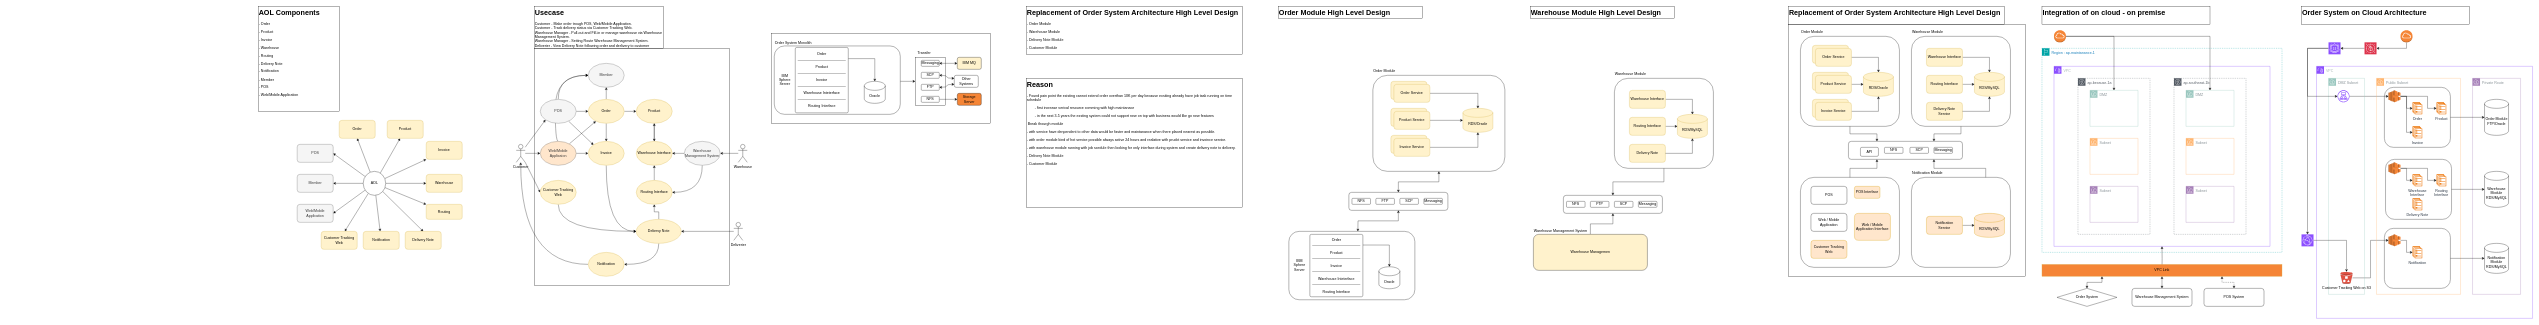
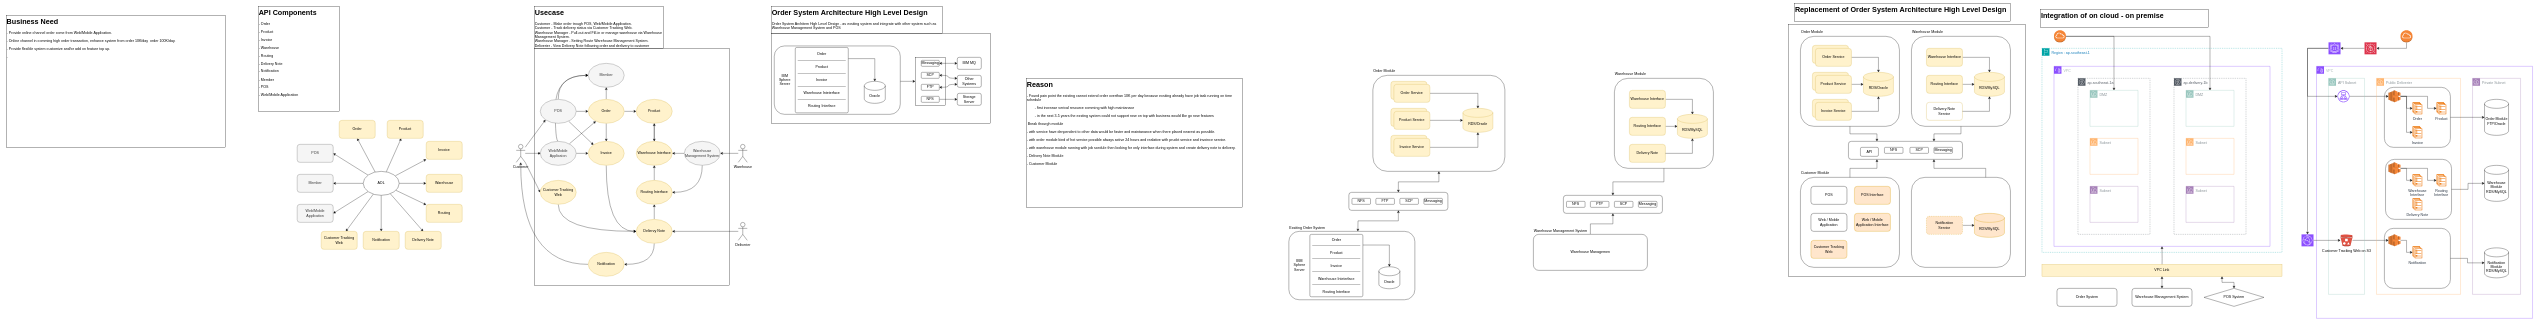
- <mxCell id="269" value="&lt;h1 style=&quot;margin-top: 0px;&quot;&gt;Order Module High Level Design&lt;/h1&gt;" style="text;html=1;whiteSpace=wrap;overflow=hidden;rounded=0;strokeColor=default;" vertex="1" parent="1"><mxGeometry x="4260" y="20" width="480" height="40" as="geometry" /></mxCell>
- <mxCell id="270" value="&lt;h1 style=&quot;margin-top: 0px;&quot;&gt;Warehouse Module High Level Design&lt;/h1&gt;" style="text;html=1;whiteSpace=wrap;overflow=hidden;rounded=0;strokeColor=default;" vertex="1" parent="1"><mxGeometry x="5100" y="20" width="480" height="40" as="geometry" /></mxCell>
- <mxCell id="205" value="&lt;h1 style=&quot;margin-top: 0px;&quot;&gt;Replacement of Order System Architecture High Level Design&lt;/h1&gt;" style="text;html=1;whiteSpace=wrap;overflow=hidden;rounded=0;strokeColor=default;" vertex="1" parent="1"><mxGeometry x="5960" y="20" width="720" height="60" as="geometry" /></mxCell>
+ <mxCell id="205" value="&lt;h1 style=&quot;margin-top: 0px;&quot;&gt;Replacement of Order System Architecture High Level Design&lt;/h1&gt;" style="text;html=1;whiteSpace=wrap;overflow=hidden;rounded=0;strokeColor=default;" vertex="1" parent="1"><mxGeometry x="5980" y="10" width="720" height="60" as="geometry" /></mxCell>
- <mxCell id="264" value="&lt;h1 style=&quot;margin-top: 0px;&quot;&gt;Integration of on cloud - on premise&lt;/h1&gt;" style="text;html=1;whiteSpace=wrap;overflow=hidden;rounded=0;strokeColor=default;" vertex="1" parent="1"><mxGeometry x="6805" y="20" width="560" height="60" as="geometry" /></mxCell>
+ <mxCell id="264" value="&lt;h1 style=&quot;margin-top: 0px;&quot;&gt;Integration of on cloud - on premise&lt;/h1&gt;" style="text;html=1;whiteSpace=wrap;overflow=hidden;rounded=0;strokeColor=default;" vertex="1" parent="1"><mxGeometry x="6800" y="30" width="560" height="60" as="geometry" /></mxCell>
- <mxCell id="265" value="&lt;h1 style=&quot;margin-top: 0px;&quot;&gt;Order System on Cloud Architecture&amp;nbsp;&lt;/h1&gt;" style="text;html=1;whiteSpace=wrap;overflow=hidden;rounded=0;strokeColor=default;" vertex="1" parent="1"><mxGeometry x="7670" y="20" width="560" height="60" as="geometry" /></mxCell>
+ <mxCell id="114" value="&lt;h1 style=&quot;margin-top: 0px;&quot;&gt;Order System Architecture High Level Design&lt;/h1&gt;&lt;p&gt;Order System Architem High Level Design - as exsiting system and integrate with other system such as Warehouse Management System and POS&lt;/p&gt;" style="text;html=1;whiteSpace=wrap;overflow=hidden;rounded=0;strokeColor=default;" vertex="1" parent="1"><mxGeometry x="2570" y="20" width="570" height="90" as="geometry" /></mxCell>
- <mxCell id="175" value="&lt;h1 style=&quot;margin-top: 0px;&quot;&gt;Replacement of Order System Architecture High Level Design&lt;/h1&gt;&lt;p&gt;- Order Module&lt;/p&gt;&lt;p&gt;- Warehouse Module&lt;/p&gt;&lt;p&gt;- Delivery Note Module&lt;/p&gt;&lt;p&gt;- Customer Module&lt;/p&gt;" style="text;html=1;whiteSpace=wrap;overflow=hidden;rounded=0;strokeColor=default;" vertex="1" parent="1"><mxGeometry x="3420" y="20" width="720" height="160" as="geometry" /></mxCell>
- <mxCell id="41" value="&lt;h1 style=&quot;margin-top: 0px;&quot;&gt;AOL Components&lt;/h1&gt;&lt;p&gt;- Order&lt;/p&gt;&lt;p&gt;- Product&lt;/p&gt;&lt;p&gt;- Invoice&lt;/p&gt;&lt;p&gt;- Warehouse&lt;/p&gt;&lt;p&gt;- Routing&lt;/p&gt;&lt;p&gt;- Delivery Note&lt;/p&gt;&lt;p&gt;- Notification&lt;/p&gt;&lt;p&gt;- Member&lt;/p&gt;&lt;p&gt;- POS&lt;/p&gt;&lt;p&gt;- Web/Mobile Application&lt;/p&gt;" style="text;html=1;whiteSpace=wrap;overflow=hidden;rounded=0;strokeColor=default;" vertex="1" parent="1"><mxGeometry x="860" y="20" width="270" height="350" as="geometry" /></mxCell>
+ <mxCell id="41" value="&lt;h1 style=&quot;margin-top: 0px;&quot;&gt;API Components&lt;/h1&gt;&lt;p&gt;- Order&lt;/p&gt;&lt;p&gt;- Product&lt;/p&gt;&lt;p&gt;- Invoice&lt;/p&gt;&lt;p&gt;- Warehouse&lt;/p&gt;&lt;p&gt;- Routing&lt;/p&gt;&lt;p&gt;- Delivery Note&lt;/p&gt;&lt;p&gt;- Notification&lt;/p&gt;&lt;p&gt;- Member&lt;/p&gt;&lt;p&gt;- POS&lt;/p&gt;&lt;p&gt;- Web/Mobile Application&lt;/p&gt;" style="text;html=1;whiteSpace=wrap;overflow=hidden;rounded=0;strokeColor=default;" vertex="1" parent="1"><mxGeometry x="860" y="20" width="270" height="350" as="geometry" /></mxCell>
- <mxCell id="124" value="Order System Monolith" style="text;html=1;align=left;verticalAlign=middle;whiteSpace=wrap;rounded=0;container=0;" vertex="1" parent="115"><mxGeometry x="10" y="20" width="150" height="22.059" as="geometry" /></mxCell>
- <mxCell id="139" value="Region :&amp;nbsp;ap-maintanance-1" style="points=[[0,0],[0.25,0],[0.5,0],[0.75,0],[1,0],[1,0.25],[1,0.5],[1,0.75],[1,1],[0.75,1],[0.5,1],[0.25,1],[0,1],[0,0.75],[0,0.5],[0,0.25]];outlineConnect=0;gradientColor=none;html=1;whiteSpace=wrap;fontSize=12;fontStyle=0;container=1;pointerEvents=0;collapsible=0;recursiveResize=0;shape=mxgraph.aws4.group;grIcon=mxgraph.aws4.group_region;strokeColor=#00A4A6;fillColor=none;verticalAlign=top;align=left;spacingLeft=30;fontColor=#147EBA;dashed=1;" vertex="1" parent="1"><mxGeometry x="6805" y="160" width="800" height="680" as="geometry" /></mxCell>
+ <mxCell id="139" value="Region :&amp;nbsp;ap-southeast-1" style="points=[[0,0],[0.25,0],[0.5,0],[0.75,0],[1,0],[1,0.25],[1,0.5],[1,0.75],[1,1],[0.75,1],[0.5,1],[0.25,1],[0,1],[0,0.75],[0,0.5],[0,0.25]];outlineConnect=0;gradientColor=none;html=1;whiteSpace=wrap;fontSize=12;fontStyle=0;container=1;pointerEvents=0;collapsible=0;recursiveResize=0;shape=mxgraph.aws4.group;grIcon=mxgraph.aws4.group_region;strokeColor=#00A4A6;fillColor=none;verticalAlign=top;align=left;spacingLeft=30;fontColor=#147EBA;dashed=1;" vertex="1" parent="1"><mxGeometry x="6805" y="160" width="800" height="680" as="geometry" /></mxCell>
- <mxCell id="127" value="Transfer" style="text;html=1;align=center;verticalAlign=middle;whiteSpace=wrap;rounded=0;" vertex="1" parent="126"><mxGeometry width="60" height="30" as="geometry" /></mxCell>
- <mxCell id="121" value="IBM MQ" style="rounded=1;whiteSpace=wrap;html=1;fillColor=#fff2cc;" vertex="1" parent="115"><mxGeometry x="620" y="80" width="80" height="40" as="geometry" /></mxCell>
+ <mxCell id="121" value="IBM MQ" style="rounded=1;whiteSpace=wrap;html=1;" vertex="1" parent="115"><mxGeometry x="620" y="80" width="80" height="40" as="geometry" /></mxCell>
+ <mxCell id="40" value="&lt;h1 style=&quot;margin-top: 0px;&quot;&gt;Business Need&lt;/h1&gt;&lt;p&gt;- Provide online channel order come from Web/Mobile Application.&lt;/p&gt;&lt;p&gt;- Online channel in comming high order transaction, enhance system from order 10K/day&amp;nbsp; order 100K/day.&lt;/p&gt;&lt;p&gt;- Provide flexible system customize and/or add on feature top up.&lt;/p&gt;&lt;p&gt;-&amp;nbsp;&lt;/p&gt;" style="text;html=1;whiteSpace=wrap;overflow=hidden;rounded=0;strokeColor=default;" vertex="1" parent="1"><mxGeometry x="20" y="50" width="730" height="440" as="geometry" /></mxCell>
- <mxCell id="123" value="Other Systems" style="rounded=1;whiteSpace=wrap;html=1;" vertex="1" parent="115"><mxGeometry x="610" y="140" width="80" height="40" as="geometry" /></mxCell>
+ <mxCell id="123" value="Other Systems" style="rounded=1;whiteSpace=wrap;html=1;" vertex="1" parent="115"><mxGeometry x="620" y="140" width="80" height="40" as="geometry" /></mxCell>
- <mxCell id="143" value="ap-because-1a" style="sketch=0;outlineConnect=0;gradientColor=none;html=1;whiteSpace=wrap;fontSize=12;fontStyle=0;shape=mxgraph.aws4.group;grIcon=mxgraph.aws4.group_availability_zone;strokeColor=#545B64;fillColor=none;verticalAlign=top;align=left;spacingLeft=30;fontColor=#545B64;dashed=1;" vertex="1" parent="142"><mxGeometry width="240" height="520" as="geometry" /></mxCell>
+ <mxCell id="143" value="ap-southeast-1a" style="sketch=0;outlineConnect=0;gradientColor=none;html=1;whiteSpace=wrap;fontSize=12;fontStyle=0;shape=mxgraph.aws4.group;grIcon=mxgraph.aws4.group_availability_zone;strokeColor=#545B64;fillColor=none;verticalAlign=top;align=left;spacingLeft=30;fontColor=#545B64;dashed=1;" vertex="1" parent="142"><mxGeometry width="240" height="520" as="geometry" /></mxCell>
- <mxCell id="149" value="ap-southeast-1b" style="sketch=0;outlineConnect=0;gradientColor=none;html=1;whiteSpace=wrap;fontSize=12;fontStyle=0;shape=mxgraph.aws4.group;grIcon=mxgraph.aws4.group_availability_zone;strokeColor=#545B64;fillColor=none;verticalAlign=top;align=left;spacingLeft=30;fontColor=#545B64;dashed=1;" vertex="1" parent="148"><mxGeometry width="240" height="520" as="geometry" /></mxCell>
+ <mxCell id="149" value="ap-derlivery-1b" style="sketch=0;outlineConnect=0;gradientColor=none;html=1;whiteSpace=wrap;fontSize=12;fontStyle=0;shape=mxgraph.aws4.group;grIcon=mxgraph.aws4.group_availability_zone;strokeColor=#545B64;fillColor=none;verticalAlign=top;align=left;spacingLeft=30;fontColor=#545B64;dashed=1;" vertex="1" parent="148"><mxGeometry width="240" height="520" as="geometry" /></mxCell>
- <mxCell id="5" value="DMZ Subnet" style="sketch=0;outlineConnect=0;gradientColor=none;html=1;whiteSpace=wrap;fontSize=12;fontStyle=0;shape=mxgraph.aws4.group;grIcon=mxgraph.aws4.group_subnet;strokeColor=#9AC7BF;fillColor=none;verticalAlign=top;align=left;spacingLeft=30;fontColor=#879196;dashed=0;" vertex="1" parent="2"><mxGeometry x="40" y="40" width="120" height="720" as="geometry" /></mxCell>
+ <mxCell id="5" value="API Subnet" style="sketch=0;outlineConnect=0;gradientColor=none;html=1;whiteSpace=wrap;fontSize=12;fontStyle=0;shape=mxgraph.aws4.group;grIcon=mxgraph.aws4.group_subnet;strokeColor=#9AC7BF;fillColor=none;verticalAlign=top;align=left;spacingLeft=30;fontColor=#879196;dashed=0;" vertex="1" parent="2"><mxGeometry x="40" y="40" width="120" height="720" as="geometry" /></mxCell>
- <mxCell id="14" value="Public Subnet" style="sketch=0;outlineConnect=0;gradientColor=none;html=1;whiteSpace=wrap;fontSize=12;fontStyle=0;shape=mxgraph.aws4.group;grIcon=mxgraph.aws4.group_subnet;strokeColor=#FFB570;fillColor=none;verticalAlign=top;align=left;spacingLeft=30;fontColor=#879196;dashed=0;" vertex="1" parent="13"><mxGeometry width="280" height="720" as="geometry" /></mxCell>
+ <mxCell id="14" value="Public Deliverier" style="sketch=0;outlineConnect=0;gradientColor=none;html=1;whiteSpace=wrap;fontSize=12;fontStyle=0;shape=mxgraph.aws4.group;grIcon=mxgraph.aws4.group_subnet;strokeColor=#FFB570;fillColor=none;verticalAlign=top;align=left;spacingLeft=30;fontColor=#879196;dashed=0;" vertex="1" parent="13"><mxGeometry width="280" height="720" as="geometry" /></mxCell>
- <mxCell id="9" value="Private Route" style="sketch=0;outlineConnect=0;gradientColor=none;html=1;whiteSpace=wrap;fontSize=12;fontStyle=0;shape=mxgraph.aws4.group;grIcon=mxgraph.aws4.group_subnet;strokeColor=#A680B8;fillColor=none;verticalAlign=top;align=left;spacingLeft=30;fontColor=#879196;dashed=0;" vertex="1" parent="8"><mxGeometry width="160" height="720" as="geometry" /></mxCell>
+ <mxCell id="9" value="Private Subnet" style="sketch=0;outlineConnect=0;gradientColor=none;html=1;whiteSpace=wrap;fontSize=12;fontStyle=0;shape=mxgraph.aws4.group;grIcon=mxgraph.aws4.group_subnet;strokeColor=#A680B8;fillColor=none;verticalAlign=top;align=left;spacingLeft=30;fontColor=#879196;dashed=0;" vertex="1" parent="8"><mxGeometry width="160" height="720" as="geometry" /></mxCell>
- <mxCell id="122" value="Storage Server" style="rounded=1;whiteSpace=wrap;html=1;fillColor=#f58536;" vertex="1" parent="115"><mxGeometry x="620" y="200" width="80" height="40" as="geometry" /></mxCell>
+ <mxCell id="122" value="Storage Server" style="rounded=1;whiteSpace=wrap;html=1;" vertex="1" parent="115"><mxGeometry x="620" y="200" width="80" height="40" as="geometry" /></mxCell>
- <mxCell id="250" value="Delivery Note&lt;div&gt;Service&lt;/div&gt;" style="rounded=1;whiteSpace=wrap;html=1;fillColor=#fff2cc;strokeColor=#d6b656;" vertex="1" parent="242"><mxGeometry x="50" y="250" width="120" height="60" as="geometry" /></mxCell>
+ <mxCell id="250" value="Delivery Note&lt;div&gt;Service&lt;/div&gt;" style="rounded=1;whiteSpace=wrap;html=1;fillColor=#ffffff;strokeColor=#d6b656;" vertex="1" parent="242"><mxGeometry x="50" y="250" width="120" height="60" as="geometry" /></mxCell>
- <mxCell id="104" style="rounded=0;orthogonalLoop=1;jettySize=auto;html=1;" edge="1" parent="73" source="106" target="84"><mxGeometry relative="1" as="geometry" /></mxCell>
+ <mxCell id="104" style="rounded=0;orthogonalLoop=1;jettySize=auto;html=1;endArrow=diamond;" edge="1" parent="73" source="106" target="84"><mxGeometry relative="1" as="geometry" /></mxCell>
- <mxCell id="84" value="Web/Mobile Applicaion" style="ellipse;whiteSpace=wrap;html=1;fillColor=#ffe6cc;fontColor=#333333;strokeColor=#666666;" vertex="1" parent="73"><mxGeometry x="80" y="310" width="120" height="80" as="geometry" /></mxCell>
+ <mxCell id="84" value="Web/Mobile Applicaion" style="ellipse;whiteSpace=wrap;html=1;fillColor=#f5f5f5;fontColor=#333333;strokeColor=#666666;" vertex="1" parent="73"><mxGeometry x="80" y="310" width="120" height="80" as="geometry" /></mxCell>
+ <mxCell id="226" value="Customer Module" style="text;html=1;align=left;verticalAlign=middle;whiteSpace=wrap;rounded=0;" vertex="1" parent="224"><mxGeometry width="190" height="30" as="geometry" /></mxCell>
- <mxCell id="241" value="Notification Module" style="text;html=1;align=left;verticalAlign=middle;whiteSpace=wrap;rounded=0;" vertex="1" parent="239"><mxGeometry width="140" height="30" as="geometry" /></mxCell>
- <mxCell id="53" value="AOL" style="ellipse;whiteSpace=wrap;html=1;" vertex="1" parent="1"><mxGeometry x="1210" y="570" width="75" height="80" as="geometry" /></mxCell>
+ <mxCell id="53" value="AOL" style="ellipse;whiteSpace=wrap;html=1;" vertex="1" parent="1"><mxGeometry x="1210" y="570" width="120" height="80" as="geometry" /></mxCell>
- <mxCell id="11" value="&lt;div&gt;Warehouse Module&lt;/div&gt;&lt;div&gt;RDS/MySQL&lt;br&gt;&lt;/div&gt;" style="shape=cylinder3;whiteSpace=wrap;html=1;boundedLbl=1;backgroundOutline=1;size=15;" vertex="1" parent="8"><mxGeometry x="40" y="310" width="80" height="120" as="geometry" /></mxCell>
+ <mxCell id="11" value="&lt;div&gt;Warehouse Module&lt;/div&gt;&lt;div&gt;RDS/MySQL&lt;br&gt;&lt;/div&gt;" style="shape=cylinder3;whiteSpace=wrap;html=1;boundedLbl=1;backgroundOutline=1;size=15;" vertex="1" parent="8"><mxGeometry x="40" y="290" width="80" height="120" as="geometry" /></mxCell>
- <mxCell id="230" value="POS Interface" style="rounded=1;whiteSpace=wrap;html=1;fillColor=#ffe6cc;strokeColor=#d79b00;" vertex="1" parent="224"><mxGeometry x="180" y="60" width="85" height="40" as="geometry" /></mxCell>
+ <mxCell id="230" value="POS Interface" style="rounded=1;whiteSpace=wrap;html=1;fillColor=#ffe6cc;strokeColor=#d79b00;" vertex="1" parent="224"><mxGeometry x="180" y="60" width="120" height="60" as="geometry" /></mxCell>
- <mxCell id="64" value="Routing" style="rounded=1;whiteSpace=wrap;html=1;fillColor=#fff2cc;strokeColor=#d6b656;" vertex="1" parent="1"><mxGeometry x="1420" y="680" width="120" height="50" as="geometry" /></mxCell>
+ <mxCell id="64" value="Routing" style="rounded=1;whiteSpace=wrap;html=1;fillColor=#fff2cc;strokeColor=#d6b656;" vertex="1" parent="1"><mxGeometry x="1420" y="680" width="120" height="60" as="geometry" /></mxCell>
- <mxCell id="255" value="Notification&lt;div&gt;Service&lt;/div&gt;" style="rounded=1;whiteSpace=wrap;html=1;fillColor=#ffe6cc;strokeColor=#d79b00;" vertex="1" parent="252"><mxGeometry y="90" width="120" height="60" as="geometry" /></mxCell>
+ <mxCell id="255" value="Notification&lt;div&gt;Service&lt;/div&gt;" style="rounded=1;whiteSpace=wrap;html=1;fillColor=#ffe6cc;strokeColor=#d79b00;dashed=1;" vertex="1" parent="252"><mxGeometry y="90" width="120" height="60" as="geometry" /></mxCell>
- <mxCell id="231" value="Web / Mobile Application Interface" style="rounded=1;whiteSpace=wrap;html=1;fillColor=#ffe6cc;strokeColor=#d79b00;" vertex="1" parent="224"><mxGeometry x="180" y="150" width="120" height="90" as="geometry" /></mxCell>
+ <mxCell id="231" value="Web / Mobile Application Interface" style="rounded=1;whiteSpace=wrap;html=1;fillColor=#ffe6cc;strokeColor=#d79b00;" vertex="1" parent="224"><mxGeometry x="180" y="150" width="120" height="60" as="geometry" /></mxCell>
+ <mxCell id="190" value="Exsiting Order System" style="text;html=1;align=left;verticalAlign=middle;whiteSpace=wrap;rounded=0;container=0;" vertex="1" parent="189"><mxGeometry width="150" height="22.059" as="geometry" /></mxCell>
- <mxCell id="98" value="Deliervy Note" style="ellipse;whiteSpace=wrap;html=1;fillColor=#fff2cc;strokeColor=#d6b656;" vertex="1" parent="73"><mxGeometry x="400" y="570" width="150" height="80" as="geometry" /></mxCell>
+ <mxCell id="98" value="Deliervy Note" style="ellipse;whiteSpace=wrap;html=1;fillColor=#fff2cc;strokeColor=#d6b656;" vertex="1" parent="73"><mxGeometry x="400" y="570" width="120" height="80" as="geometry" /></mxCell>
- <mxCell id="108" value="Deliverier" style="shape=umlActor;verticalLabelPosition=bottom;verticalAlign=top;html=1;outlineConnect=0;" vertex="1" parent="73"><mxGeometry x="725" y="580" width="30" height="60" as="geometry" /></mxCell>
+ <mxCell id="108" value="Deliverier" style="shape=umlActor;verticalLabelPosition=bottom;verticalAlign=top;html=1;outlineConnect=0;" vertex="1" parent="73"><mxGeometry x="740" y="580" width="30" height="60" as="geometry" /></mxCell>
- <mxCell id="267" value="&lt;span style=&quot;text-align: left;&quot;&gt;Warehouse Managemen&lt;/span&gt;" style="rounded=1;whiteSpace=wrap;html=1;fillColor=#fff2cc;" vertex="1" parent="266"><mxGeometry y="22.06" width="380" height="120" as="geometry" /></mxCell>
+ <mxCell id="267" value="&lt;span style=&quot;text-align: left;&quot;&gt;Warehouse Managemen&lt;/span&gt;" style="rounded=1;whiteSpace=wrap;html=1;" vertex="1" parent="266"><mxGeometry y="22.06" width="380" height="120" as="geometry" /></mxCell>
- <mxCell id="12" value="&lt;div&gt;Notification&lt;/div&gt;&lt;div&gt;Module&lt;/div&gt;RDS/MySQL" style="shape=cylinder3;whiteSpace=wrap;html=1;boundedLbl=1;backgroundOutline=1;size=15;" vertex="1" parent="8"><mxGeometry x="40" y="550" width="80" height="100" as="geometry" /></mxCell>
+ <mxCell id="12" value="&lt;div&gt;Notification&lt;/div&gt;&lt;div&gt;Module&lt;/div&gt;RDS/MySQL" style="shape=cylinder3;whiteSpace=wrap;html=1;boundedLbl=1;backgroundOutline=1;size=15;" vertex="1" parent="8"><mxGeometry x="40" y="565" width="80" height="100" as="geometry" /></mxCell>
- <mxCell id="257" value="VPC Link" style="rounded=0;whiteSpace=wrap;html=1;fillColor=#f58536;strokeColor=#d6b656;" vertex="1" parent="1"><mxGeometry x="6805" y="880" width="800" height="40" as="geometry" /></mxCell>
+ <mxCell id="257" value="VPC Link" style="rounded=0;whiteSpace=wrap;html=1;fillColor=#fff2cc;strokeColor=#d6b656;" vertex="1" parent="1"><mxGeometry x="6805" y="880" width="800" height="40" as="geometry" /></mxCell>
- <mxCell id="7" value="Customer Tracking Web on S3" style="outlineConnect=0;dashed=0;verticalLabelPosition=bottom;verticalAlign=top;align=center;html=1;shape=mxgraph.aws3.bucket_with_objects;fillColor=#E05243;gradientColor=none;" vertex="1" parent="2"><mxGeometry x="80" y="685" width="40" height="40" as="geometry" /></mxCell>
+ <mxCell id="7" value="Customer Tracking Web on S3" style="outlineConnect=0;dashed=0;verticalLabelPosition=bottom;verticalAlign=top;align=center;html=1;shape=mxgraph.aws3.bucket_with_objects;fillColor=#E05243;gradientColor=none;" vertex="1" parent="2"><mxGeometry x="80" y="560" width="40" height="40" as="geometry" /></mxCell>
- <mxCell id="262" style="edgeStyle=orthogonalEdgeStyle;rounded=0;orthogonalLoop=1;jettySize=auto;html=1;entryX=0.75;entryY=1;entryDx=0;entryDy=0;startArrow=classic;startFill=1;dashed=1;" edge="1" parent="1" source="263" target="257"><mxGeometry relative="1" as="geometry"><mxPoint x="7405" y="940" as="targetPoint" /></mxGeometry></mxCell>
+ <mxCell id="262" style="edgeStyle=orthogonalEdgeStyle;rounded=0;orthogonalLoop=1;jettySize=auto;html=1;entryX=0.75;entryY=1;entryDx=0;entryDy=0;startArrow=classic;startFill=1;" edge="1" parent="1" source="263" target="257"><mxGeometry relative="1" as="geometry"><mxPoint x="7405" y="940" as="targetPoint" /></mxGeometry></mxCell>
- <mxCell id="258" style="edgeStyle=orthogonalEdgeStyle;rounded=0;orthogonalLoop=1;jettySize=auto;html=1;entryX=0.25;entryY=1;entryDx=0;entryDy=0;startArrow=classic;startFill=1;" edge="1" parent="1" source="259" target="257"><mxGeometry relative="1" as="geometry"><mxPoint x="7005" y="940" as="targetPoint" /></mxGeometry></mxCell>
- <mxCell id="259" value="&lt;span style=&quot;text-align: left;&quot;&gt;Order System&lt;/span&gt;" style="rhombus;whiteSpace=wrap;html=1;" vertex="1" parent="1"><mxGeometry x="6855" y="960" width="200" height="60" as="geometry" /></mxCell>
+ <mxCell id="259" value="&lt;span style=&quot;text-align: left;&quot;&gt;Order System&lt;/span&gt;" style="rounded=1;whiteSpace=wrap;html=1;" vertex="1" parent="1"><mxGeometry x="6855" y="960" width="200" height="60" as="geometry" /></mxCell>
- <mxCell id="263" value="&lt;span style=&quot;text-align: left;&quot;&gt;POS System&lt;/span&gt;" style="rounded=1;whiteSpace=wrap;html=1;" vertex="1" parent="1"><mxGeometry x="7345" y="960" width="200" height="60" as="geometry" /></mxCell>
+ <mxCell id="263" value="&lt;span style=&quot;text-align: left;&quot;&gt;POS System&lt;/span&gt;" style="rhombus;whiteSpace=wrap;html=1;" vertex="1" parent="1"><mxGeometry x="7345" y="960" width="200" height="60" as="geometry" /></mxCell>
